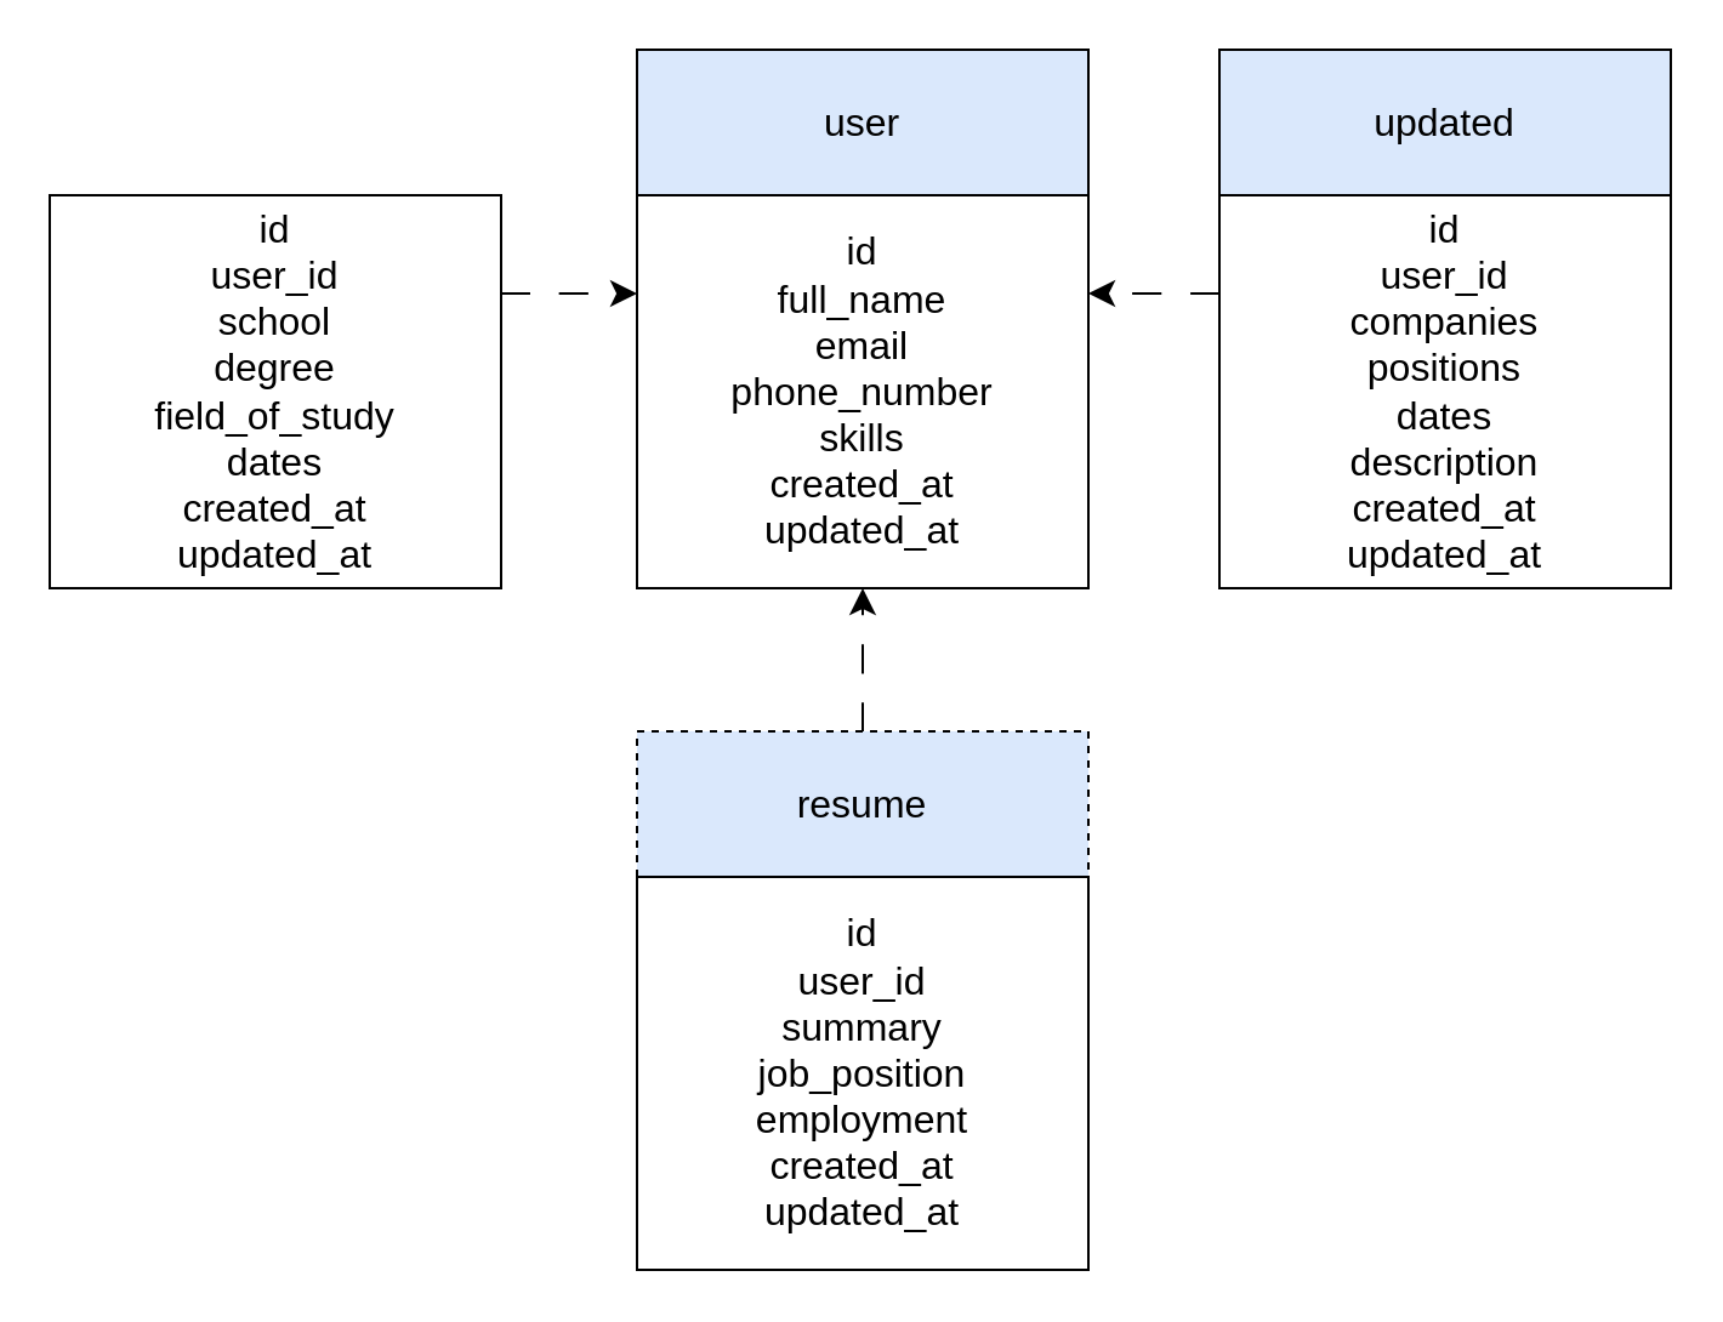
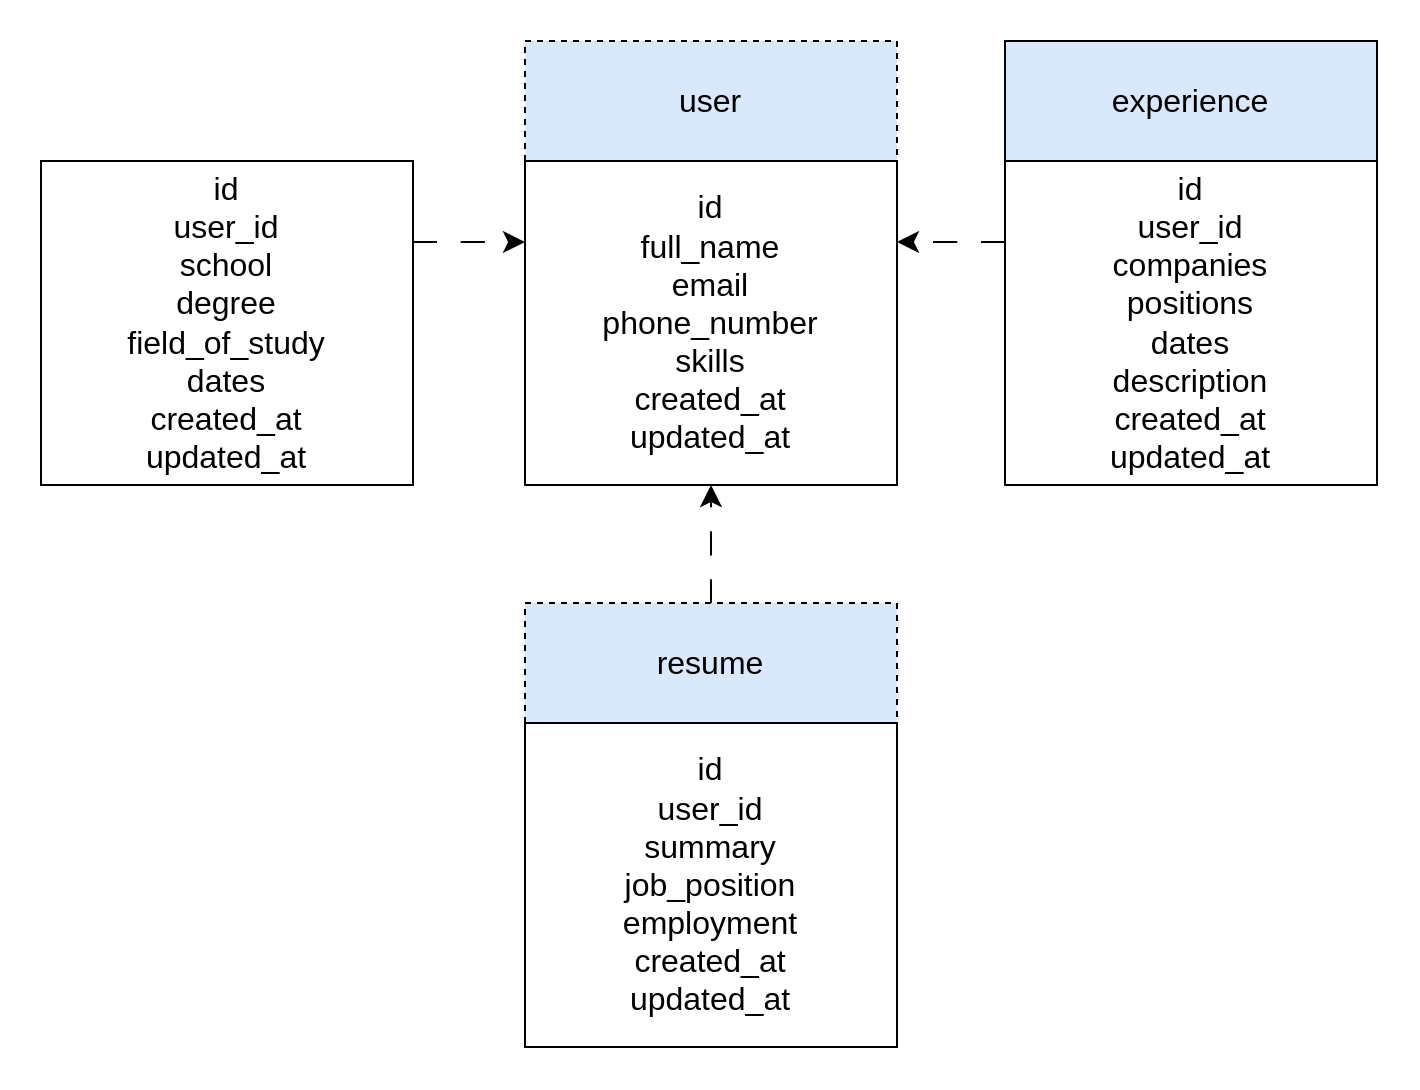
- <mxCell id="2" value="user" style="rounded=0;whiteSpace=wrap;html=1;fontSize=16;fillColor=#dae8fc;strokeColor=#000000;" vertex="1" parent="1"><mxGeometry x="262" y="20" width="186" height="60" as="geometry" /></mxCell>
+ <mxCell id="2" value="user" style="rounded=0;whiteSpace=wrap;html=1;fontSize=16;fillColor=#dae8fc;strokeColor=#000000;dashed=1;" vertex="1" parent="1"><mxGeometry x="262" y="20" width="186" height="60" as="geometry" /></mxCell>
- <mxCell id="4" value="updated" style="rounded=0;whiteSpace=wrap;html=1;fontSize=16;fillColor=#dae8fc;strokeColor=#000000;" vertex="1" parent="1"><mxGeometry x="502" y="20" width="186" height="60" as="geometry" /></mxCell>
+ <mxCell id="4" value="experience" style="rounded=0;whiteSpace=wrap;html=1;fontSize=16;fillColor=#dae8fc;strokeColor=#000000;" vertex="1" parent="1"><mxGeometry x="502" y="20" width="186" height="60" as="geometry" /></mxCell>
